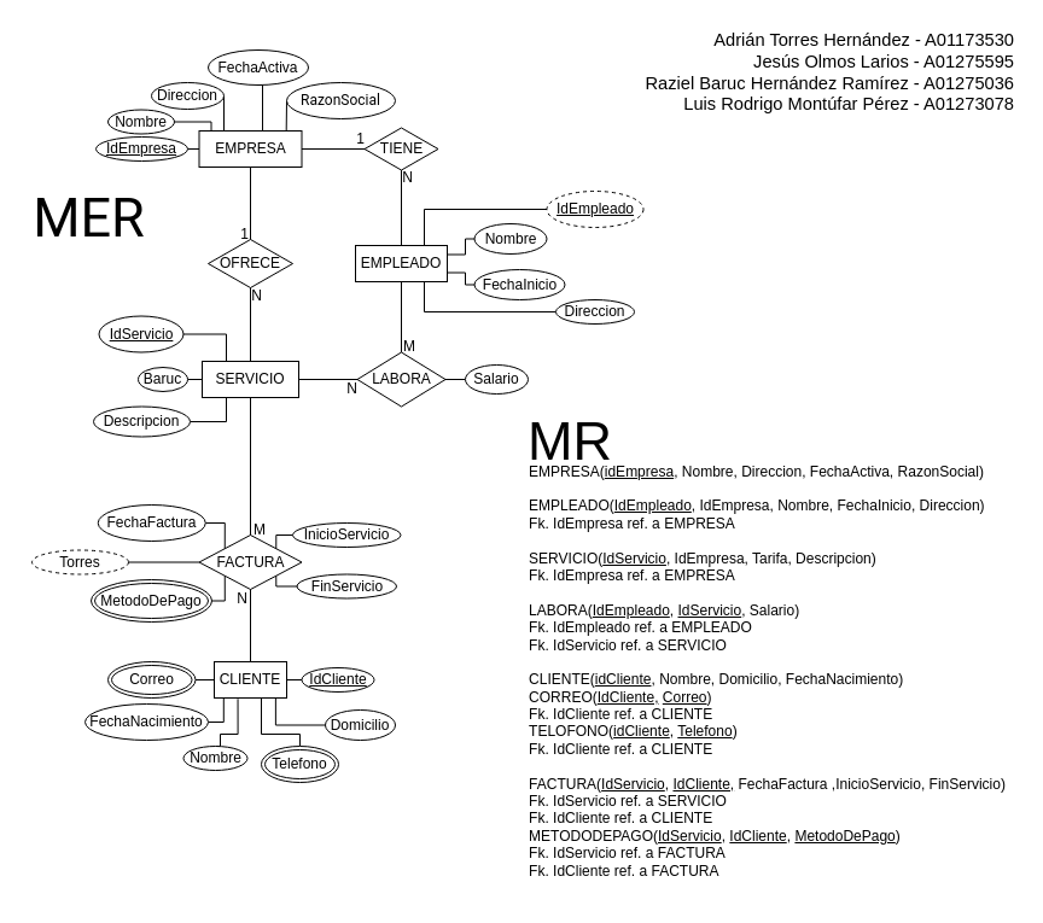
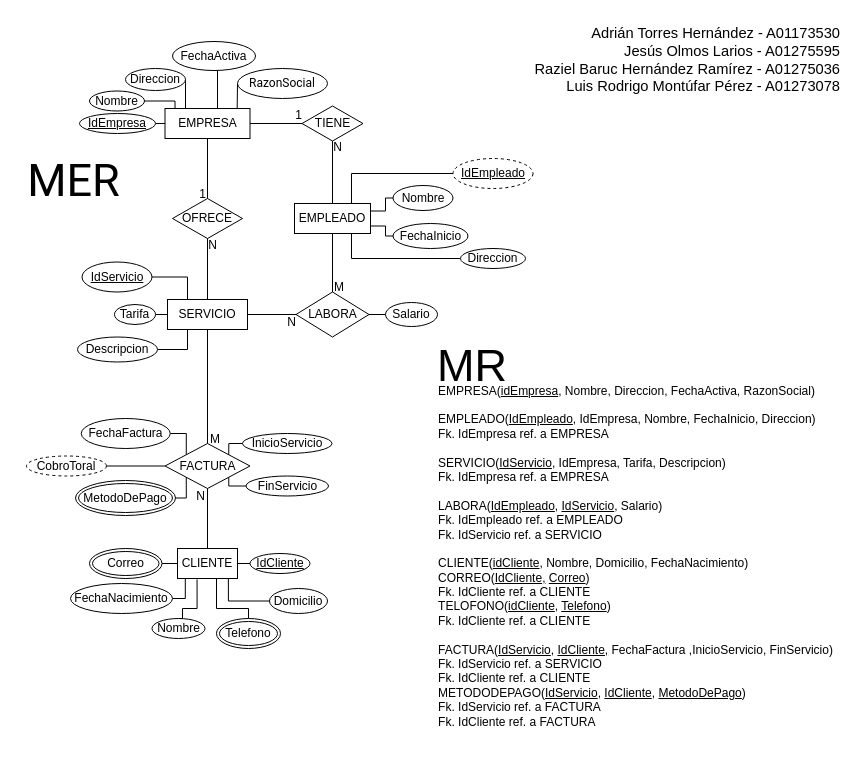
- <mxCell id="68" value="Baruc" style="ellipse;whiteSpace=wrap;html=1;align=center;" vertex="1" parent="1"><mxGeometry x="114" y="304" width="41" height="20" as="geometry" /></mxCell>
+ <mxCell id="68" value="Tarifa" style="ellipse;whiteSpace=wrap;html=1;align=center;" vertex="1" parent="1"><mxGeometry x="114" y="304" width="41" height="20" as="geometry" /></mxCell>
- <mxCell id="38" value="Torres" style="ellipse;whiteSpace=wrap;html=1;align=center;dashed=1;" vertex="1" parent="1"><mxGeometry x="26" y="455.5" width="80" height="20" as="geometry" /></mxCell>
+ <mxCell id="38" value="CobroToral" style="ellipse;whiteSpace=wrap;html=1;align=center;dashed=1;" vertex="1" parent="1"><mxGeometry x="26" y="455.5" width="80" height="20" as="geometry" /></mxCell>
